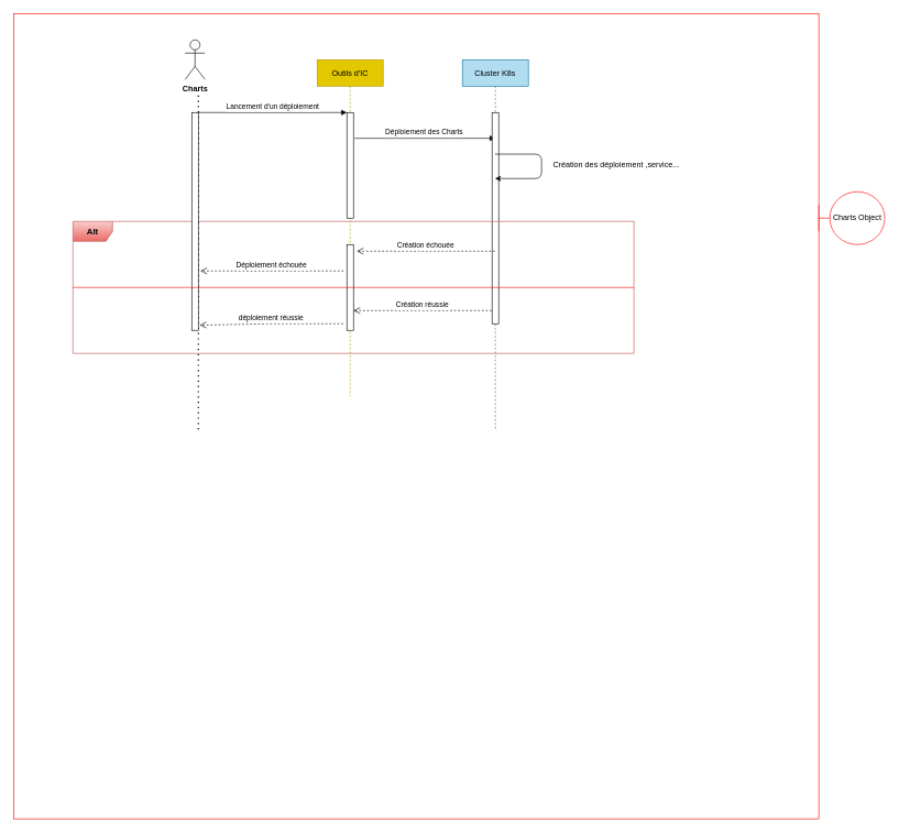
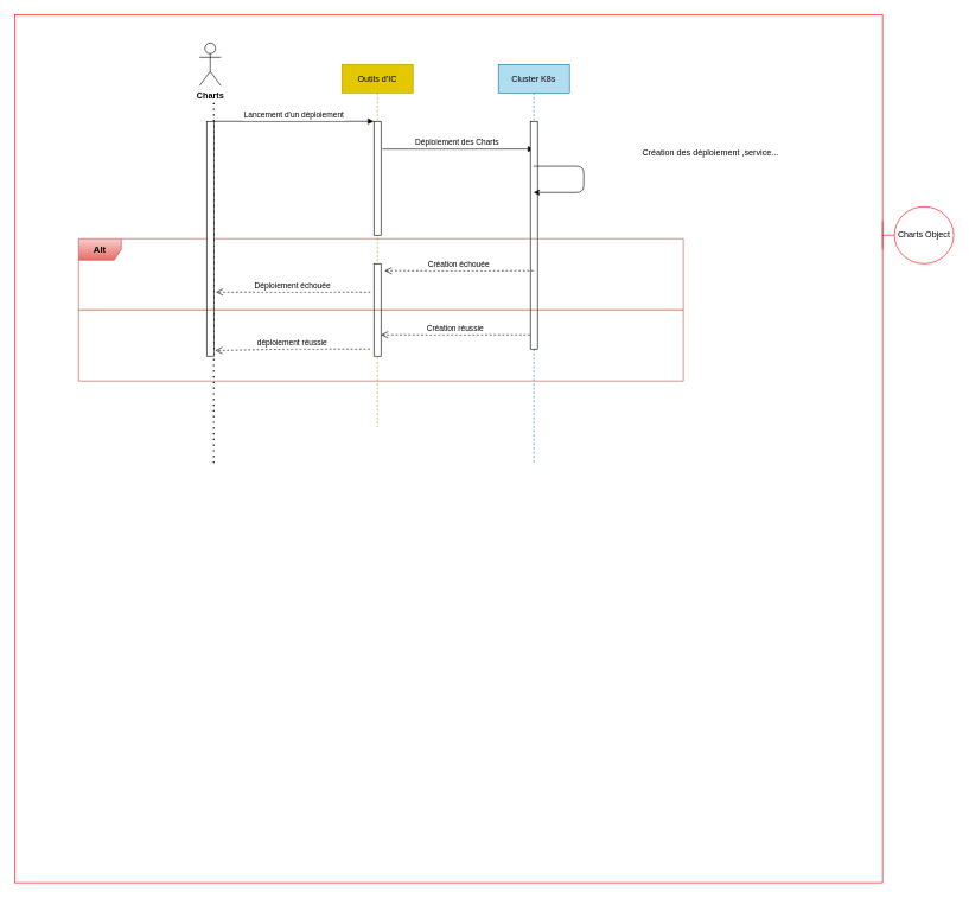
- <mxCell id="12" value="Création des déploiement ,service..." style="text;html=1;align=right;verticalAlign=middle;resizable=0;points=[];autosize=1;strokeColor=none;" vertex="1" parent="1"><mxGeometry x="820" y="240" width="210" height="20" as="geometry" /></mxCell>
+ <mxCell id="12" value="Création des déploiement ,service..." style="text;html=1;align=right;verticalAlign=middle;resizable=0;points=[];autosize=1;strokeColor=none;" vertex="1" parent="1"><mxGeometry x="885" y="205" width="210" height="20" as="geometry" /></mxCell>
